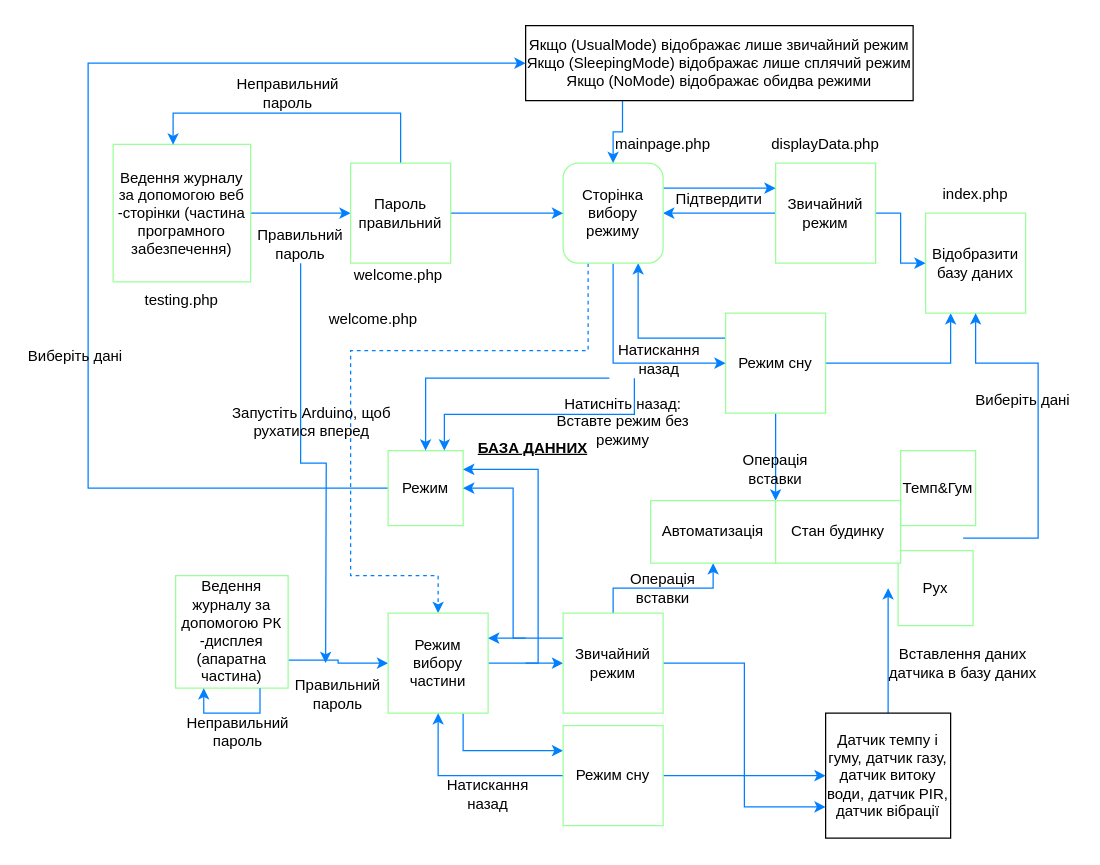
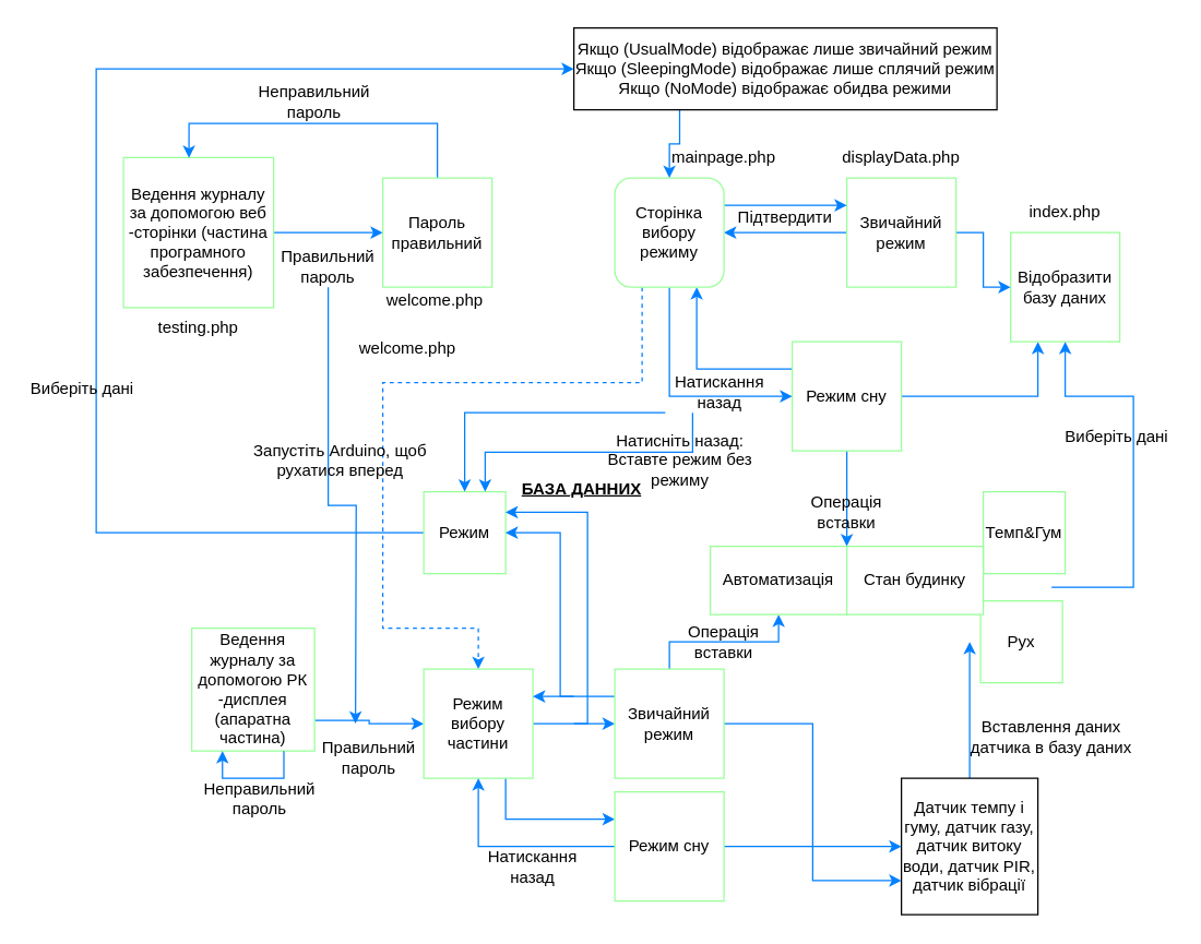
- <mxCell id="16" style="edgeStyle=orthogonalEdgeStyle;rounded=0;orthogonalLoop=1;jettySize=auto;html=1;entryX=0;entryY=0.5;entryDx=0;entryDy=0;strokeColor=#007FFF;" parent="1" source="18" target="15" edge="1"><mxGeometry relative="1" as="geometry" /></mxCell>
- <mxCell id="58" value="Вставлення даних датчика в базу даних" style="rounded=0;whiteSpace=wrap;html=1;strokeColor=none;fillColor=none;" parent="1" vertex="1"><mxGeometry x="710" y="510" width="120" height="40" as="geometry" /></mxCell>
+ <mxCell id="58" value="Вставлення даних датчика в базу даних" style="rounded=0;whiteSpace=wrap;html=1;strokeColor=none;fillColor=none;" parent="1" vertex="1"><mxGeometry x="710" y="520" width="120" height="40" as="geometry" /></mxCell>
